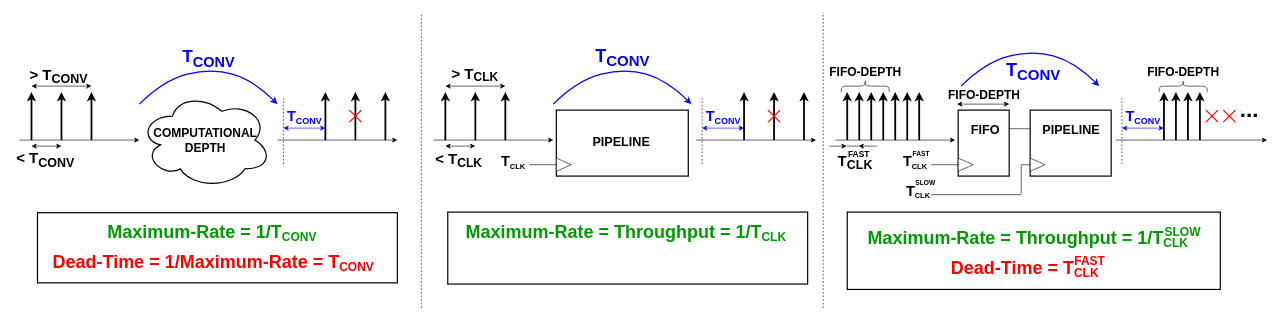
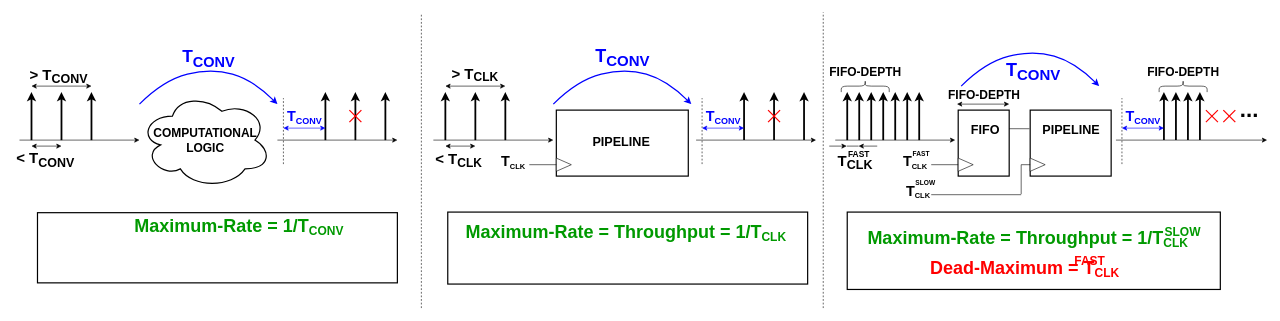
- <mxCell id="4" value="&lt;font style=&quot;font-size: 20px&quot;&gt;&lt;b&gt;COMPUTATIONAL&lt;br&gt;DEPTH&lt;/b&gt;&lt;/font&gt;" style="ellipse;shape=cloud;whiteSpace=wrap;html=1;strokeWidth=2;" vertex="1" parent="1"><mxGeometry x="232" y="153" width="220" height="160" as="geometry" /></mxCell>
+ <mxCell id="4" value="&lt;font style=&quot;font-size: 20px&quot;&gt;&lt;b&gt;COMPUTATIONAL&lt;br&gt;LOGIC&lt;/b&gt;&lt;/font&gt;" style="ellipse;shape=cloud;whiteSpace=wrap;html=1;strokeWidth=2;" vertex="1" parent="1"><mxGeometry x="232" y="153" width="220" height="160" as="geometry" /></mxCell>
- <mxCell id="20" value="&lt;font color=&quot;#009900&quot;&gt;&lt;b&gt;&lt;span style=&quot;font-size: 30px&quot;&gt;Maximum-Rate = 1/T&lt;/span&gt;&lt;sub&gt;&lt;font style=&quot;font-size: 20px&quot;&gt;CONV&lt;/font&gt;&lt;span style=&quot;font-size: 30px&quot;&gt;&amp;nbsp;&lt;/span&gt;&lt;/sub&gt;&lt;/b&gt;&lt;/font&gt;" style="text;html=1;resizable=0;autosize=1;align=center;verticalAlign=middle;points=[];fillColor=none;strokeColor=none;rounded=0;fontSize=17;fontColor=#0000FF;" vertex="1" parent="1"><mxGeometry x="172" y="373" width="370" height="30" as="geometry" /></mxCell>
+ <mxCell id="20" value="&lt;font color=&quot;#009900&quot;&gt;&lt;b&gt;&lt;span style=&quot;font-size: 30px&quot;&gt;Maximum-Rate = 1/T&lt;/span&gt;&lt;sub&gt;&lt;font style=&quot;font-size: 20px&quot;&gt;CONV&lt;/font&gt;&lt;span style=&quot;font-size: 30px&quot;&gt;&amp;nbsp;&lt;/span&gt;&lt;/sub&gt;&lt;/b&gt;&lt;/font&gt;" style="text;html=1;resizable=0;autosize=1;align=center;verticalAlign=middle;points=[];fillColor=none;strokeColor=none;rounded=0;fontSize=17;fontColor=#0000FF;" vertex="1" parent="1"><mxGeometry x="217" y="363" width="370" height="30" as="geometry" /></mxCell>
- <mxCell id="21" value="&lt;font color=&quot;#ff0000&quot;&gt;&lt;b&gt;&lt;span style=&quot;font-size: 30px&quot;&gt;Dead-Time = 1/Maximum-Rate = T&lt;/span&gt;&lt;sub&gt;&lt;font style=&quot;font-size: 20px&quot;&gt;CONV&lt;/font&gt;&lt;span style=&quot;font-size: 30px&quot;&gt;&amp;nbsp;&lt;/span&gt;&lt;/sub&gt;&lt;/b&gt;&lt;/font&gt;" style="text;html=1;resizable=0;autosize=1;align=center;verticalAlign=middle;points=[];fillColor=none;strokeColor=none;rounded=0;fontSize=17;fontColor=#0000FF;" vertex="1" parent="1"><mxGeometry x="79" y="423" width="560" height="30" as="geometry" /></mxCell>
- <mxCell id="66" value="&lt;font color=&quot;#ff0000&quot;&gt;&lt;b&gt;&lt;span style=&quot;font-size: 30px&quot;&gt;Dead-Time = T&lt;/span&gt;&lt;sub&gt;&lt;font style=&quot;font-size: 20px&quot;&gt;CLK&lt;/font&gt;&lt;span style=&quot;font-size: 30px&quot;&gt;&amp;nbsp;&lt;/span&gt;&lt;/sub&gt;&lt;/b&gt;&lt;/font&gt;" style="text;html=1;resizable=0;autosize=1;align=center;verticalAlign=middle;points=[];fillColor=none;strokeColor=none;rounded=0;fontSize=17;fontColor=#0000FF;" vertex="1" parent="1"><mxGeometry x="1577" y="433" width="270" height="30" as="geometry" /></mxCell>
+ <mxCell id="66" value="&lt;font color=&quot;#ff0000&quot;&gt;&lt;b&gt;&lt;span style=&quot;font-size: 30px&quot;&gt;Dead-Maximum = T&lt;/span&gt;&lt;sub&gt;&lt;font style=&quot;font-size: 20px&quot;&gt;CLK&lt;/font&gt;&lt;span style=&quot;font-size: 30px&quot;&gt;&amp;nbsp;&lt;/span&gt;&lt;/sub&gt;&lt;/b&gt;&lt;/font&gt;" style="text;html=1;resizable=0;autosize=1;align=center;verticalAlign=middle;points=[];fillColor=none;strokeColor=none;rounded=0;fontSize=17;fontColor=#0000FF;" vertex="1" parent="1"><mxGeometry x="1577" y="433" width="270" height="30" as="geometry" /></mxCell>
